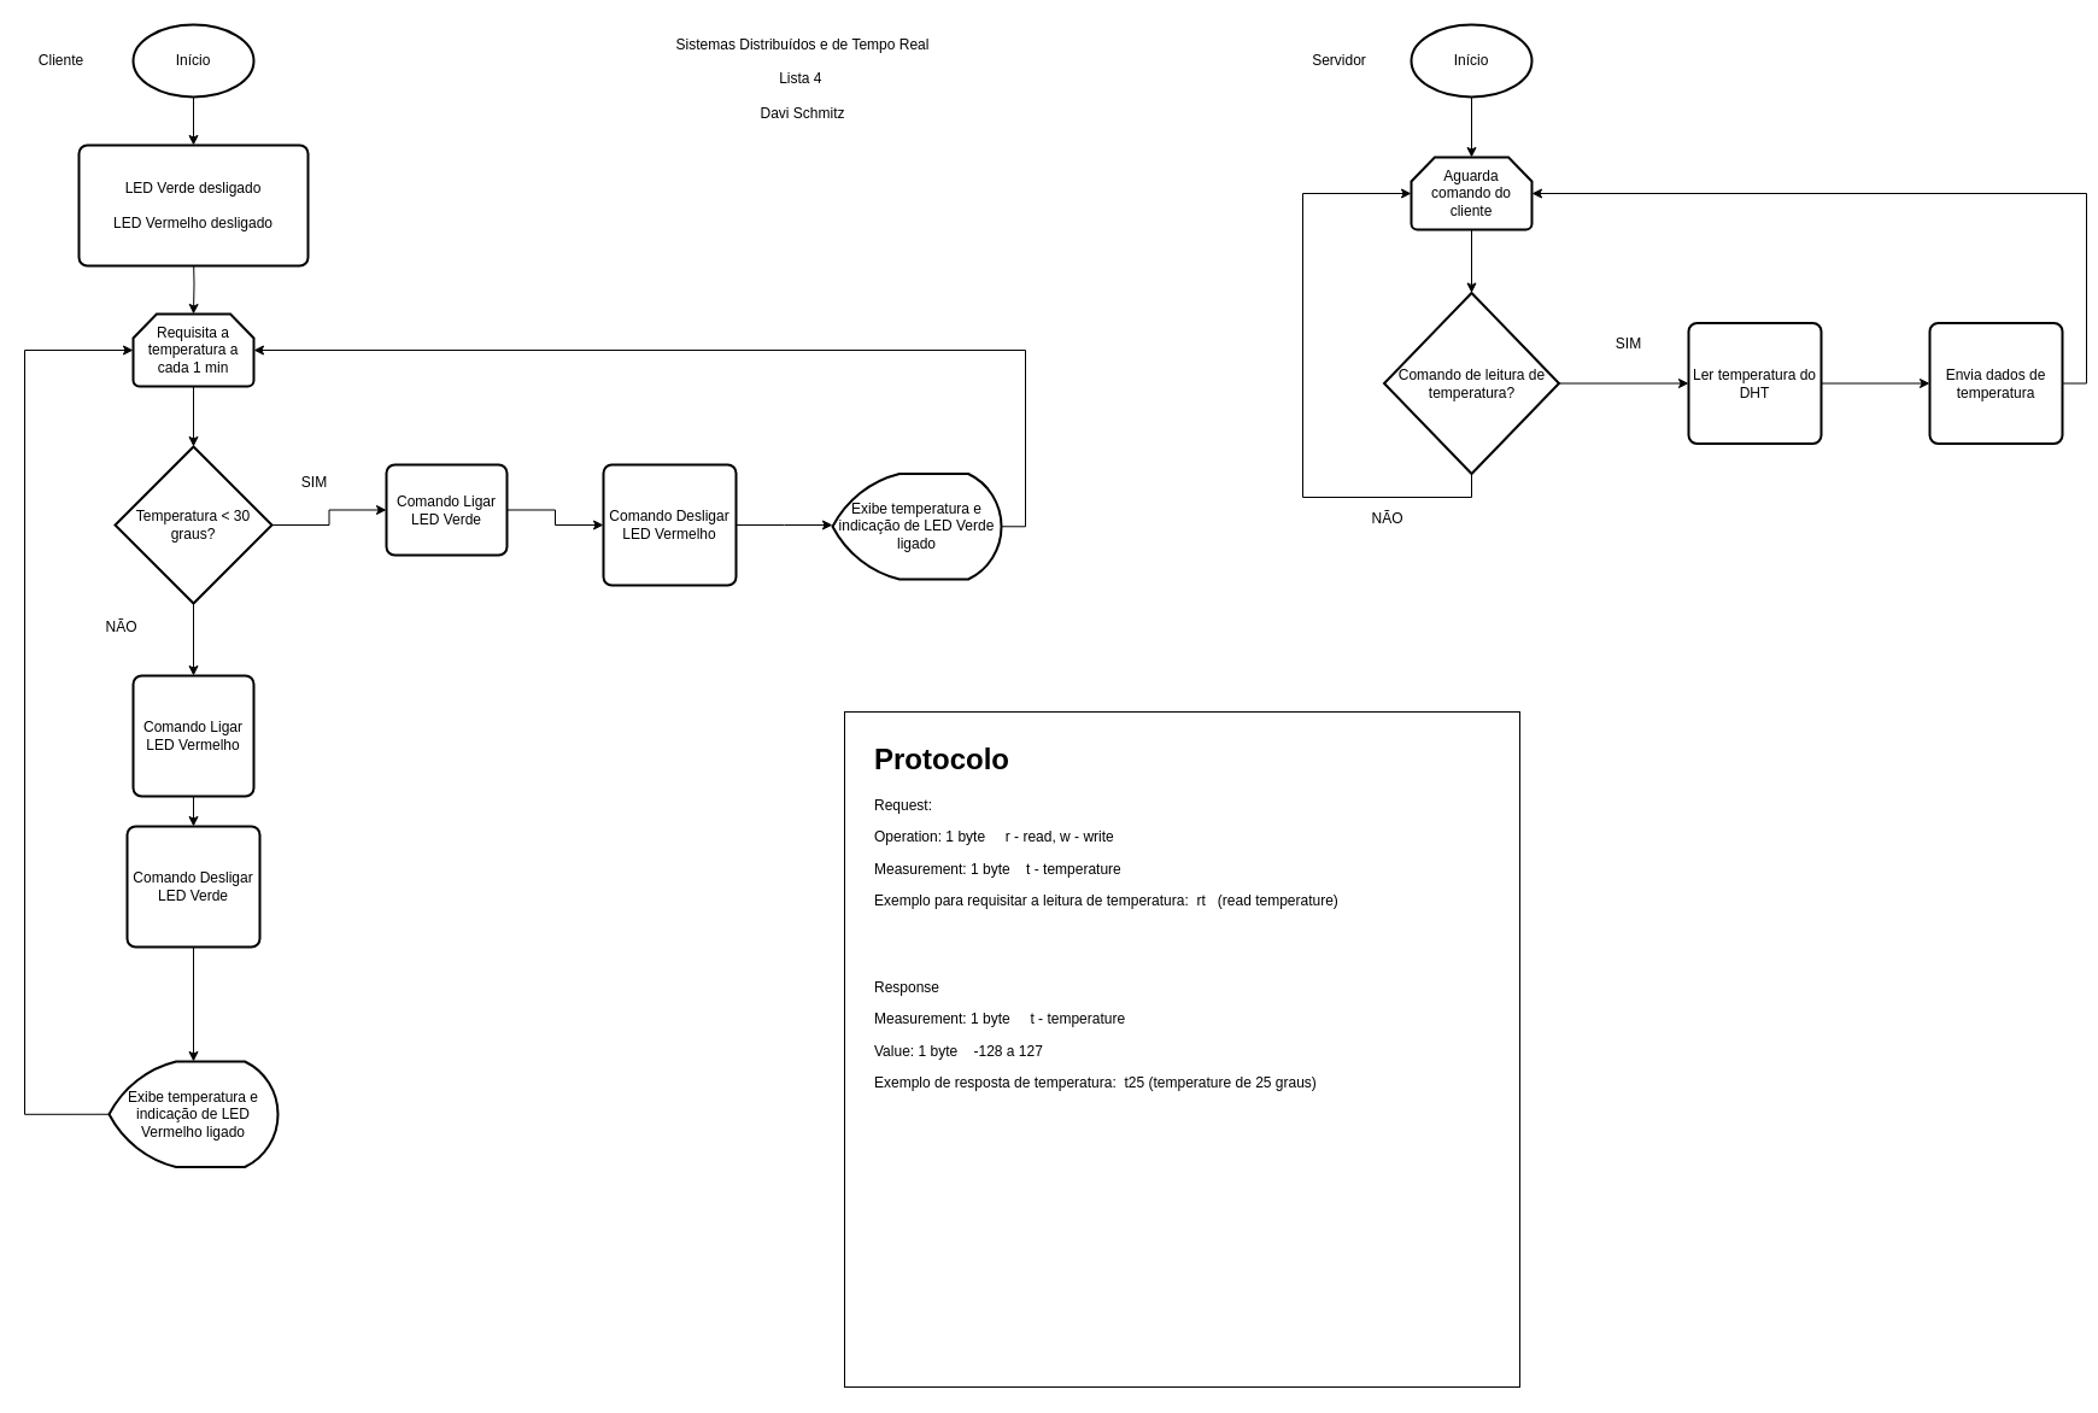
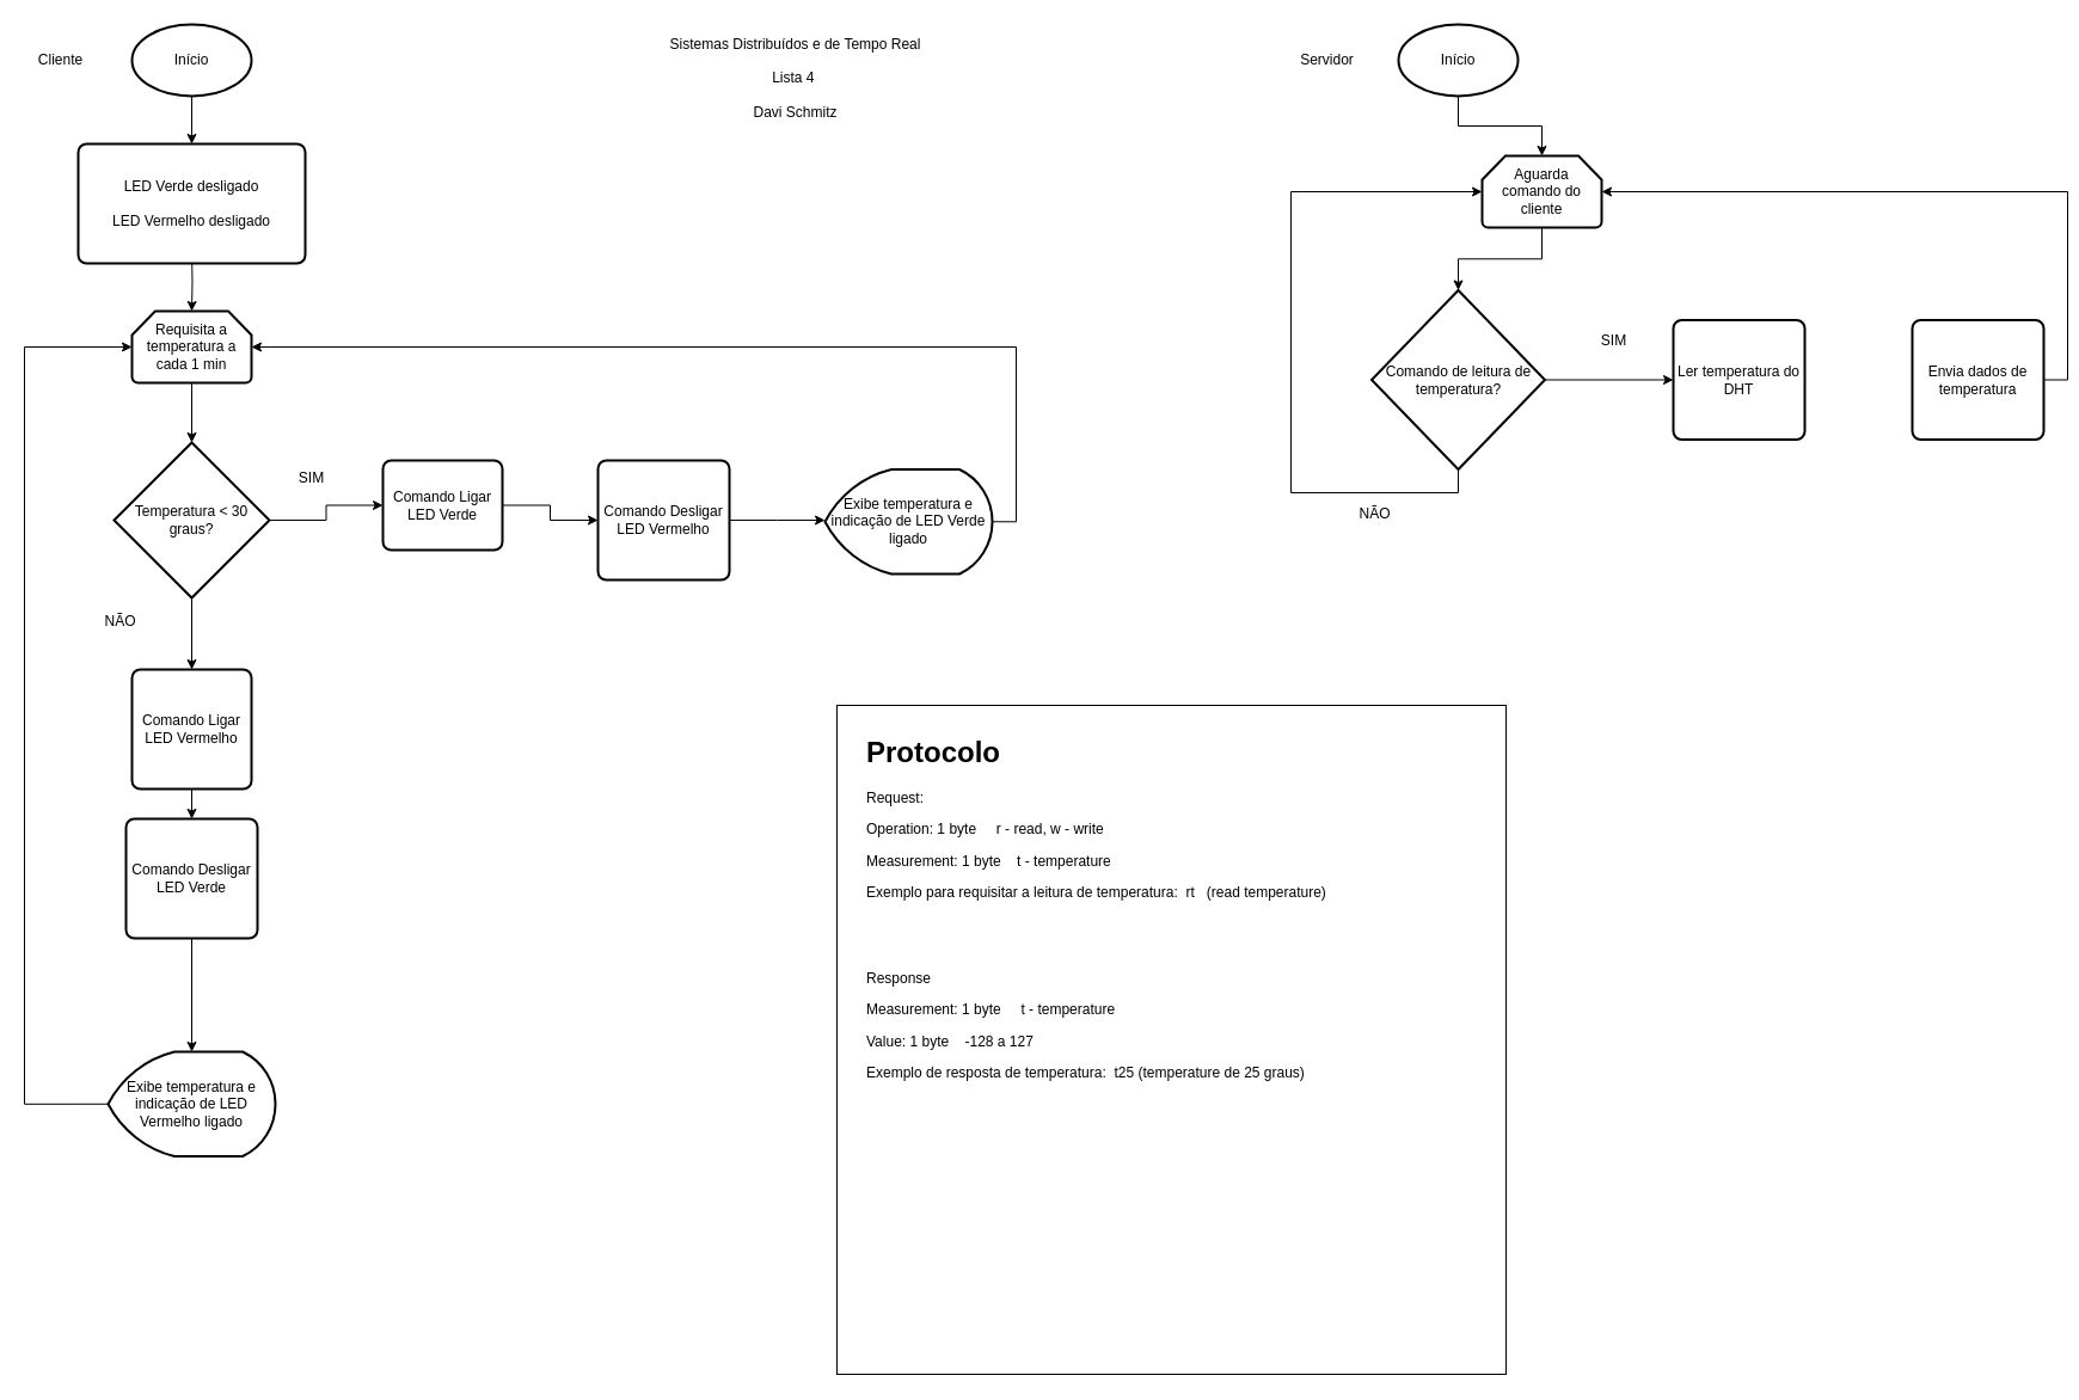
- <mxCell id="28" value="Aguarda comando do cliente" style="strokeWidth=2;html=1;shape=mxgraph.flowchart.loop_limit;whiteSpace=wrap;" parent="1" vertex="1"><mxGeometry x="1170" y="130" width="100" height="60" as="geometry" /></mxCell>
+ <mxCell id="28" value="Aguarda comando do cliente" style="strokeWidth=2;html=1;shape=mxgraph.flowchart.loop_limit;whiteSpace=wrap;" parent="1" vertex="1"><mxGeometry x="1240" y="130" width="100" height="60" as="geometry" /></mxCell>
- <mxCell id="35" style="edgeStyle=orthogonalEdgeStyle;rounded=0;orthogonalLoop=1;jettySize=auto;html=1;exitX=1;exitY=0.5;exitDx=0;exitDy=0;entryX=0;entryY=0.5;entryDx=0;entryDy=0;" parent="1" source="36" target="38" edge="1"><mxGeometry relative="1" as="geometry" /></mxCell>
